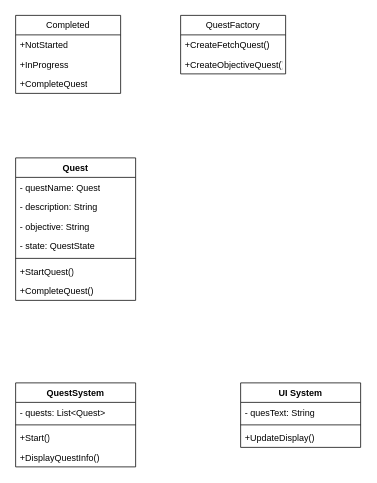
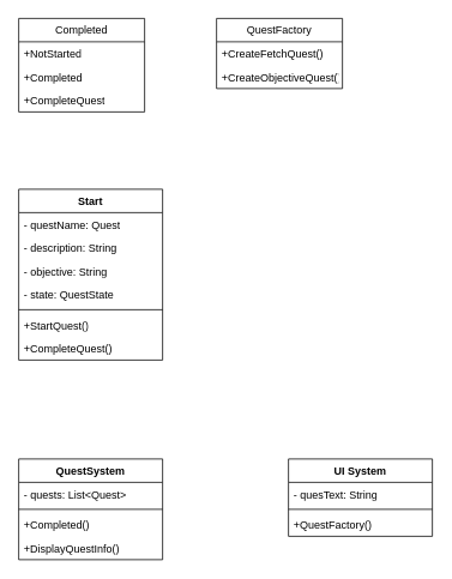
- <mxCell id="4" value="+InProgress" style="text;strokeColor=none;fillColor=none;align=left;verticalAlign=top;spacingLeft=4;spacingRight=4;overflow=hidden;rotatable=0;points=[[0,0.5],[1,0.5]];portConstraint=eastwest;whiteSpace=wrap;html=1;" vertex="1" parent="2"><mxGeometry y="52" width="140" height="26" as="geometry" /></mxCell>
+ <mxCell id="4" value="+Completed" style="text;strokeColor=none;fillColor=none;align=left;verticalAlign=top;spacingLeft=4;spacingRight=4;overflow=hidden;rotatable=0;points=[[0,0.5],[1,0.5]];portConstraint=eastwest;whiteSpace=wrap;html=1;" vertex="1" parent="2"><mxGeometry y="52" width="140" height="26" as="geometry" /></mxCell>
- <mxCell id="9" value="Quest" style="swimlane;fontStyle=1;align=center;verticalAlign=top;childLayout=stackLayout;horizontal=1;startSize=26;horizontalStack=0;resizeParent=1;resizeParentMax=0;resizeLast=0;collapsible=1;marginBottom=0;whiteSpace=wrap;html=1;" vertex="1" parent="1"><mxGeometry x="20" y="210" width="160" height="190" as="geometry" /></mxCell>
+ <mxCell id="9" value="Start" style="swimlane;fontStyle=1;align=center;verticalAlign=top;childLayout=stackLayout;horizontal=1;startSize=26;horizontalStack=0;resizeParent=1;resizeParentMax=0;resizeLast=0;collapsible=1;marginBottom=0;whiteSpace=wrap;html=1;" vertex="1" parent="1"><mxGeometry x="20" y="210" width="160" height="190" as="geometry" /></mxCell>
- <mxCell id="20" value="+Start()" style="text;strokeColor=none;fillColor=none;align=left;verticalAlign=top;spacingLeft=4;spacingRight=4;overflow=hidden;rotatable=0;points=[[0,0.5],[1,0.5]];portConstraint=eastwest;whiteSpace=wrap;html=1;" vertex="1" parent="17"><mxGeometry y="60" width="160" height="26" as="geometry" /></mxCell>
+ <mxCell id="20" value="+Completed()" style="text;strokeColor=none;fillColor=none;align=left;verticalAlign=top;spacingLeft=4;spacingRight=4;overflow=hidden;rotatable=0;points=[[0,0.5],[1,0.5]];portConstraint=eastwest;whiteSpace=wrap;html=1;" vertex="1" parent="17"><mxGeometry y="60" width="160" height="26" as="geometry" /></mxCell>
- <mxCell id="25" value="+UpdateDisplay()" style="text;strokeColor=none;fillColor=none;align=left;verticalAlign=top;spacingLeft=4;spacingRight=4;overflow=hidden;rotatable=0;points=[[0,0.5],[1,0.5]];portConstraint=eastwest;whiteSpace=wrap;html=1;" vertex="1" parent="22"><mxGeometry y="60" width="160" height="26" as="geometry" /></mxCell>
+ <mxCell id="25" value="+QuestFactory()" style="text;strokeColor=none;fillColor=none;align=left;verticalAlign=top;spacingLeft=4;spacingRight=4;overflow=hidden;rotatable=0;points=[[0,0.5],[1,0.5]];portConstraint=eastwest;whiteSpace=wrap;html=1;" vertex="1" parent="22"><mxGeometry y="60" width="160" height="26" as="geometry" /></mxCell>
